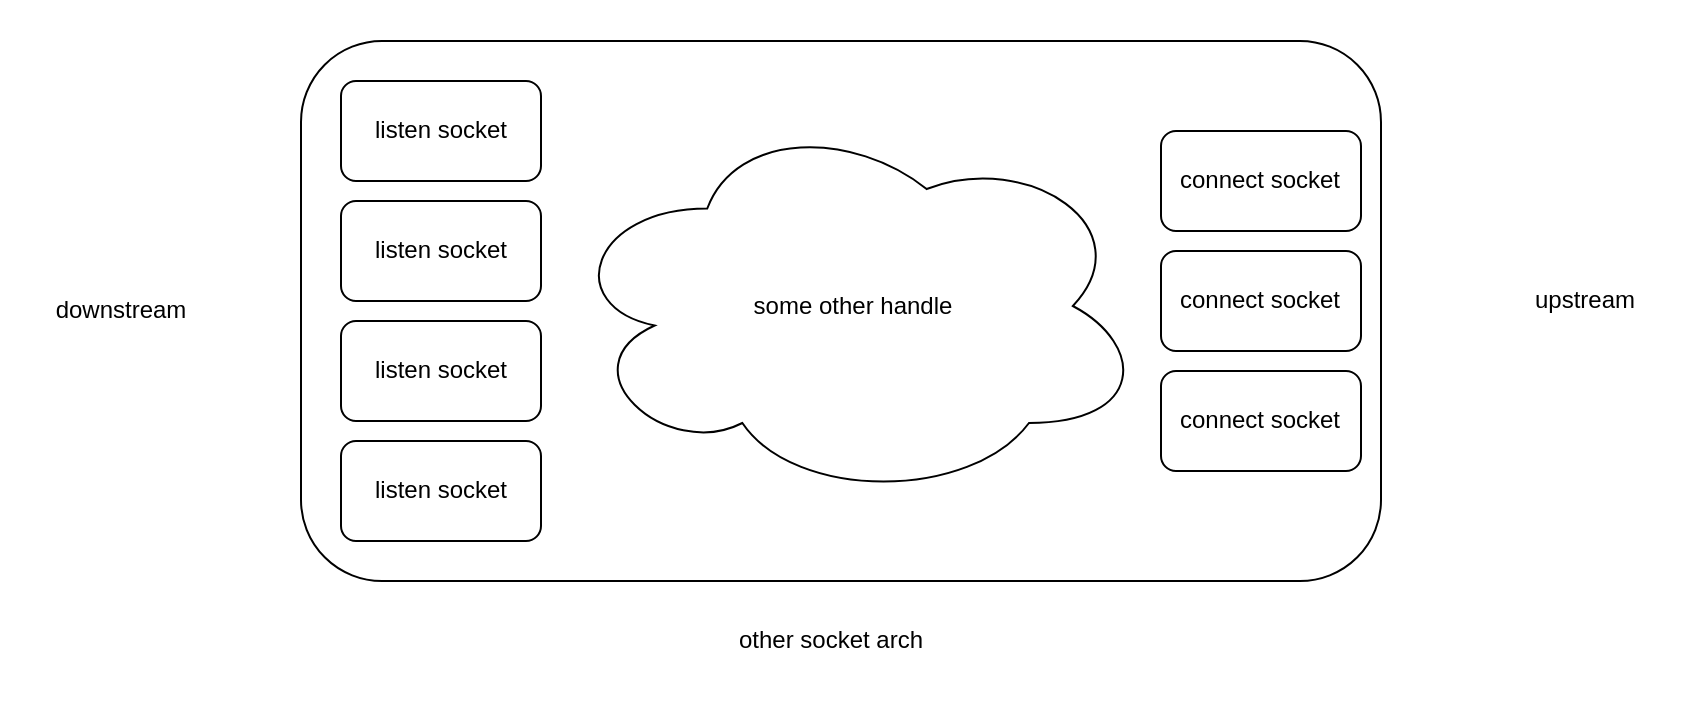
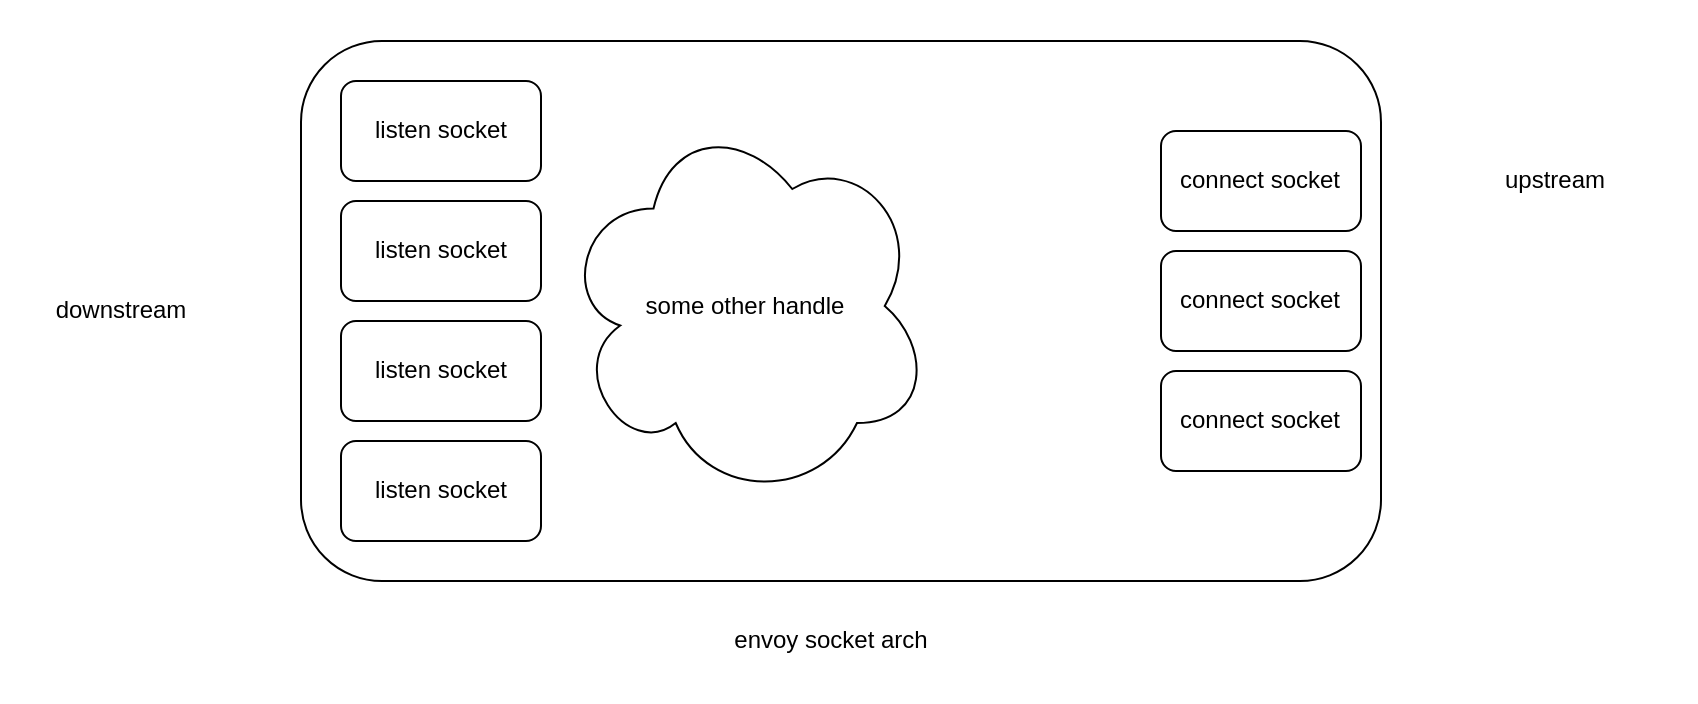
- <mxCell id="3" value="upstream" style="text;html=1;align=center;verticalAlign=middle;resizable=0;points=[];autosize=1;strokeColor=none;fillColor=none;" vertex="1" parent="1"><mxGeometry x="757" y="140" width="70" height="20" as="geometry" /></mxCell>
+ <mxCell id="3" value="upstream" style="text;html=1;align=center;verticalAlign=middle;resizable=0;points=[];autosize=1;strokeColor=none;fillColor=none;" vertex="1" parent="1"><mxGeometry x="742" y="80" width="70" height="20" as="geometry" /></mxCell>
- <mxCell id="16" value="some other handle" style="ellipse;shape=cloud;whiteSpace=wrap;html=1;" vertex="1" parent="1"><mxGeometry x="280" y="55" width="292.5" height="195" as="geometry" /></mxCell>
+ <mxCell id="16" value="some other handle" style="ellipse;shape=cloud;whiteSpace=wrap;html=1;" vertex="1" parent="1"><mxGeometry x="280" y="55" width="185" height="195" as="geometry" /></mxCell>
- <mxCell id="17" value="other socket arch" style="text;html=1;align=center;verticalAlign=middle;resizable=0;points=[];autosize=1;strokeColor=none;fillColor=none;" vertex="1" parent="1"><mxGeometry x="360" y="310" width="110" height="20" as="geometry" /></mxCell>
+ <mxCell id="17" value="envoy socket arch" style="text;html=1;align=center;verticalAlign=middle;resizable=0;points=[];autosize=1;strokeColor=none;fillColor=none;" vertex="1" parent="1"><mxGeometry x="360" y="310" width="110" height="20" as="geometry" /></mxCell>
